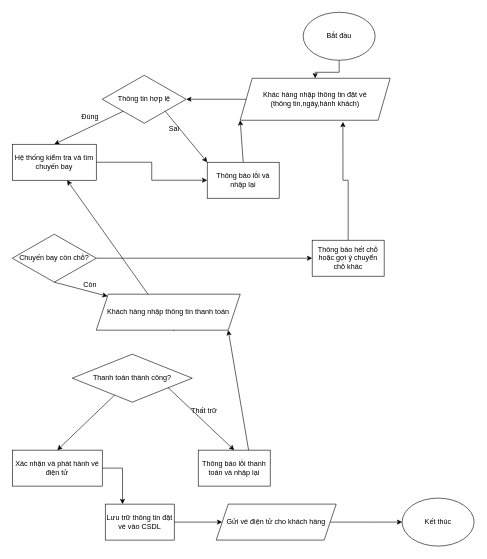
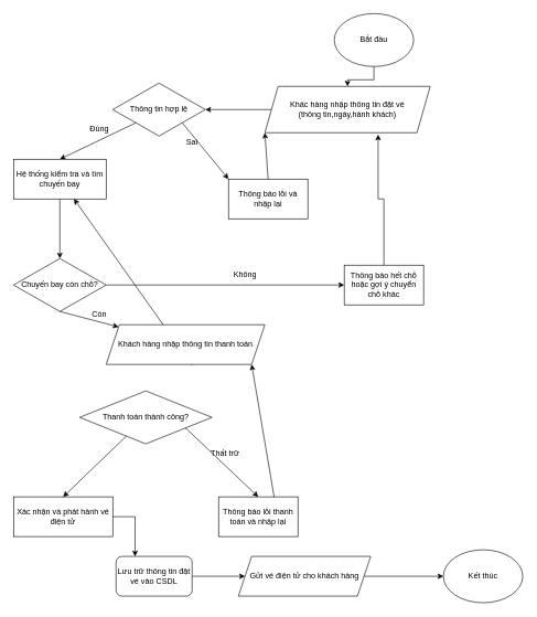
- <mxCell id="11" style="edgeStyle=orthogonalEdgeStyle;rounded=0;orthogonalLoop=1;jettySize=auto;html=1;" edge="1" parent="1" source="12" target="13"><mxGeometry relative="1" as="geometry"><mxPoint x="100" y="420" as="targetPoint" /></mxGeometry></mxCell>
+ <mxCell id="11" style="edgeStyle=orthogonalEdgeStyle;rounded=0;orthogonalLoop=1;jettySize=auto;html=1;" edge="1" parent="1" source="12" target="16"><mxGeometry relative="1" as="geometry"><mxPoint x="100" y="420" as="targetPoint" /></mxGeometry></mxCell>
+ <mxCell id="18" value="Không" style="text;html=1;align=center;verticalAlign=middle;resizable=0;points=[];autosize=1;strokeColor=none;fillColor=none;" vertex="1" parent="1"><mxGeometry x="340" y="400" width="60" height="30" as="geometry" /></mxCell>
- <mxCell id="33" value="Lưu trữ thông tin đặt vé vào CSDL" style="rounded=0;whiteSpace=wrap;html=1;" vertex="1" parent="1"><mxGeometry x="175" y="840" width="115" height="60" as="geometry" /></mxCell>
+ <mxCell id="33" value="Lưu trữ thông tin đặt vé vào CSDL" style="whiteSpace=wrap;html=1;rounded=1;" vertex="1" parent="1"><mxGeometry x="175" y="840" width="115" height="60" as="geometry" /></mxCell>
